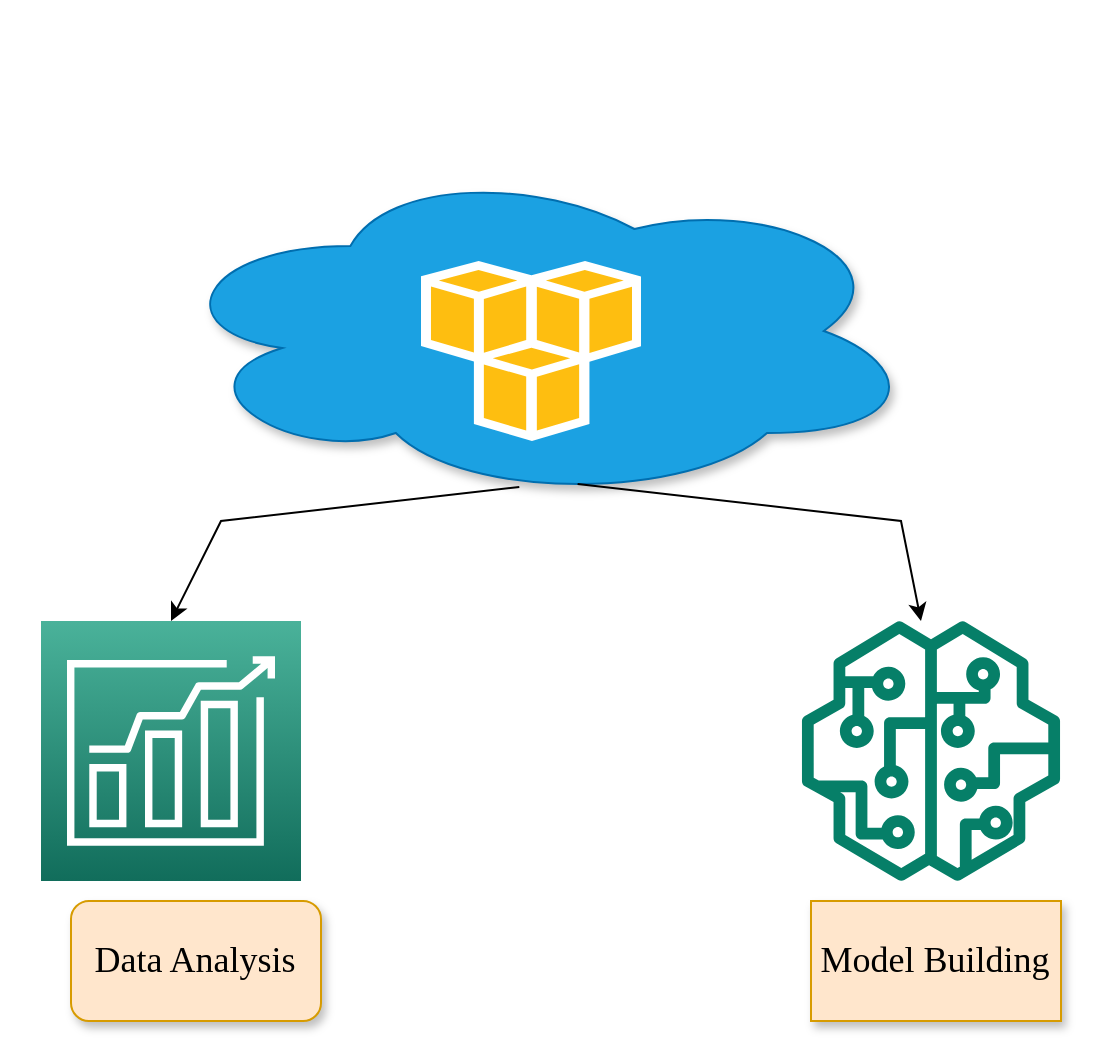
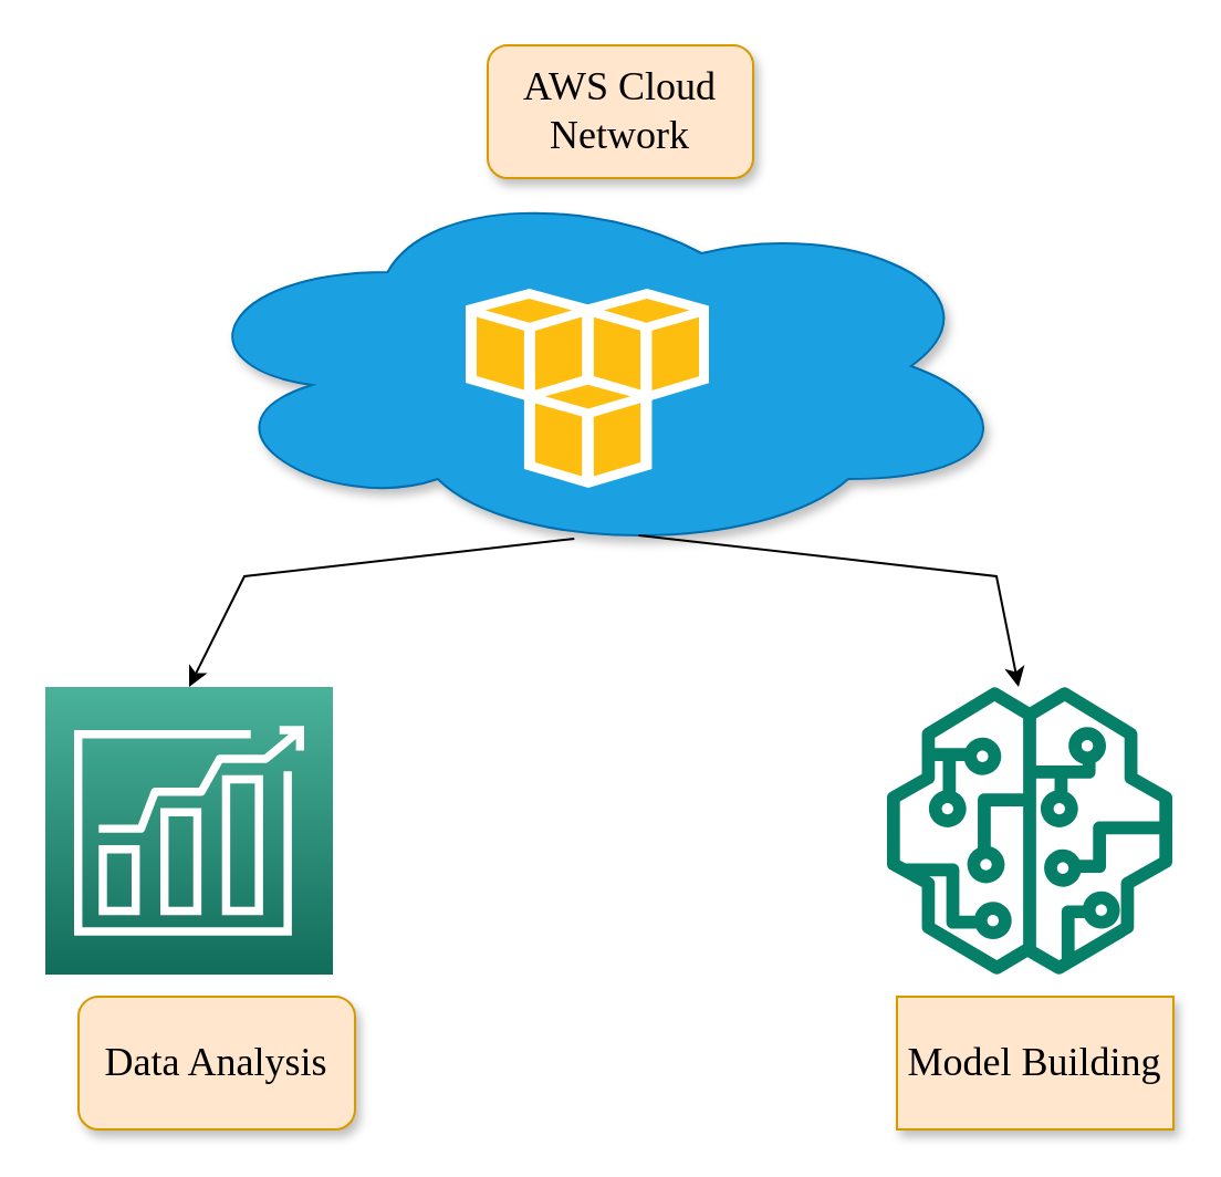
+ <mxCell id="8" value="AWS Cloud Network" style="rounded=1;whiteSpace=wrap;html=1;shadow=1;sketch=0;fontSize=18;fontFamily=Verdana;fillColor=#ffe6cc;strokeColor=#d79b00;" parent="1" vertex="1"><mxGeometry x="220" y="20" width="120" height="60" as="geometry" /></mxCell>
